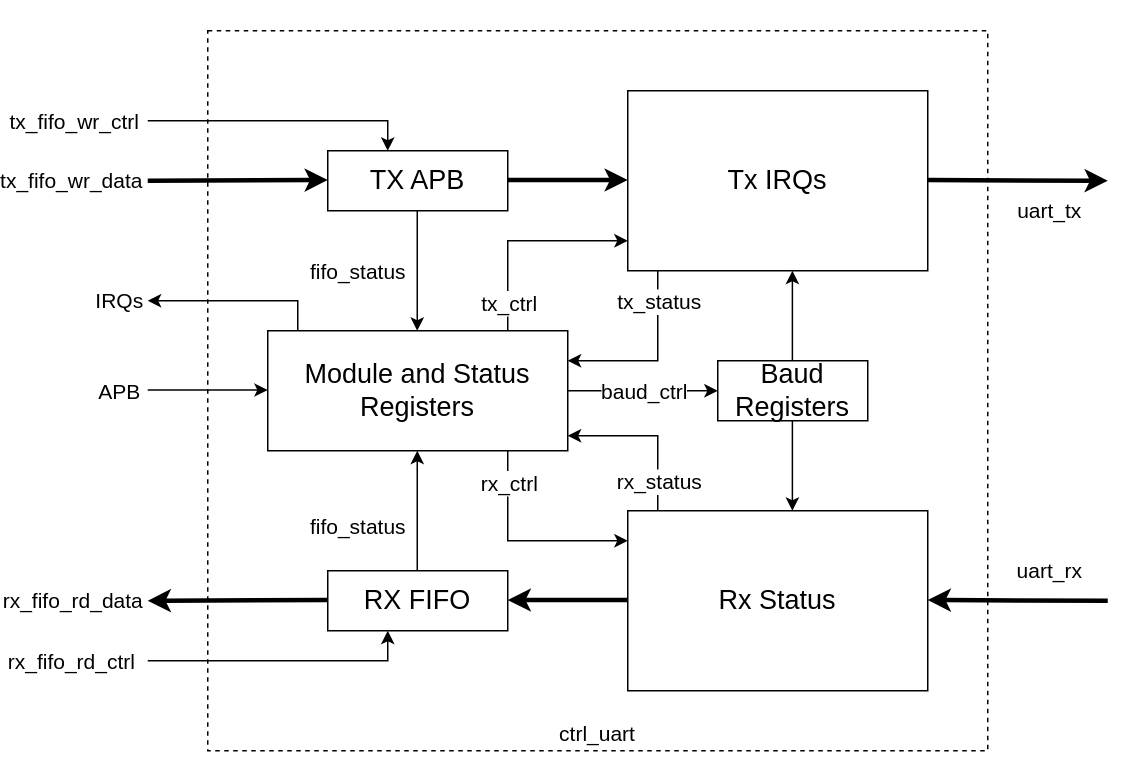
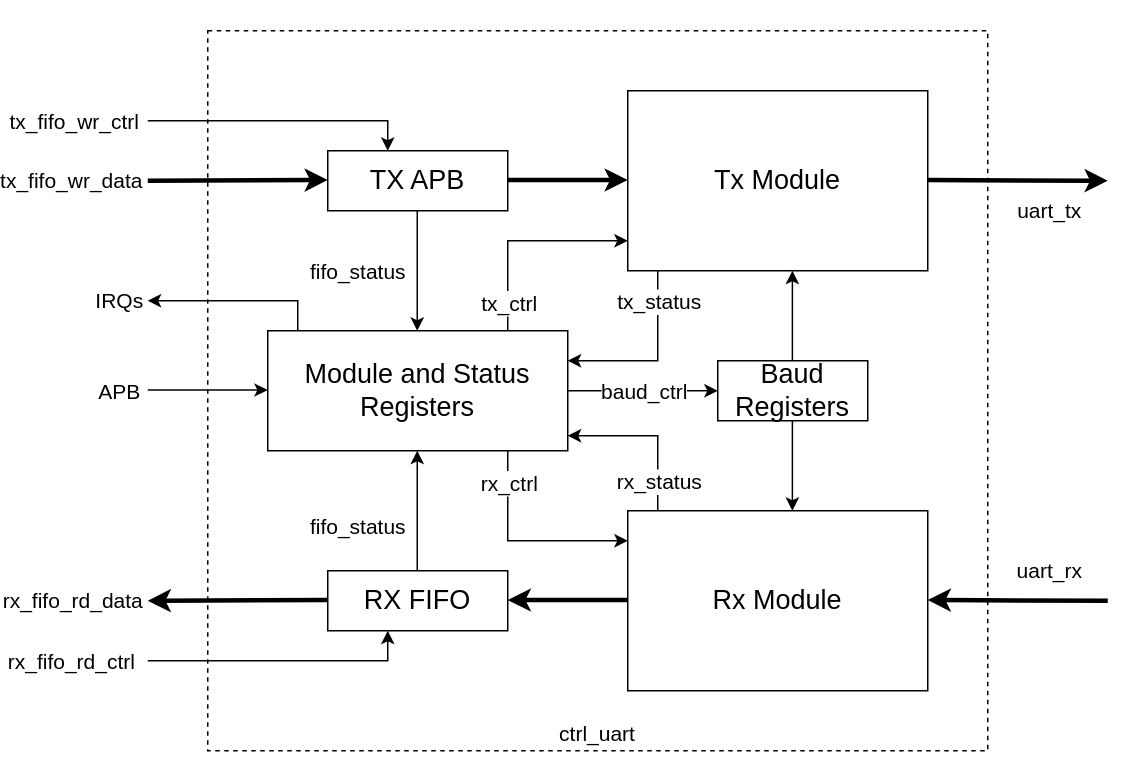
- <mxCell id="3" value="Tx IRQs" style="rounded=0;whiteSpace=wrap;html=1;fontSize=18;" parent="1" vertex="1"><mxGeometry x="340" y="60" width="200" height="120" as="geometry" /></mxCell>
+ <mxCell id="3" value="Tx Module" style="rounded=0;whiteSpace=wrap;html=1;fontSize=18;" parent="1" vertex="1"><mxGeometry x="340" y="60" width="200" height="120" as="geometry" /></mxCell>
- <mxCell id="4" value="Rx Status" style="rounded=0;whiteSpace=wrap;html=1;fontSize=18;" parent="1" vertex="1"><mxGeometry x="340" y="340" width="200" height="120" as="geometry" /></mxCell>
+ <mxCell id="4" value="Rx Module" style="rounded=0;whiteSpace=wrap;html=1;fontSize=18;" parent="1" vertex="1"><mxGeometry x="340" y="340" width="200" height="120" as="geometry" /></mxCell>
